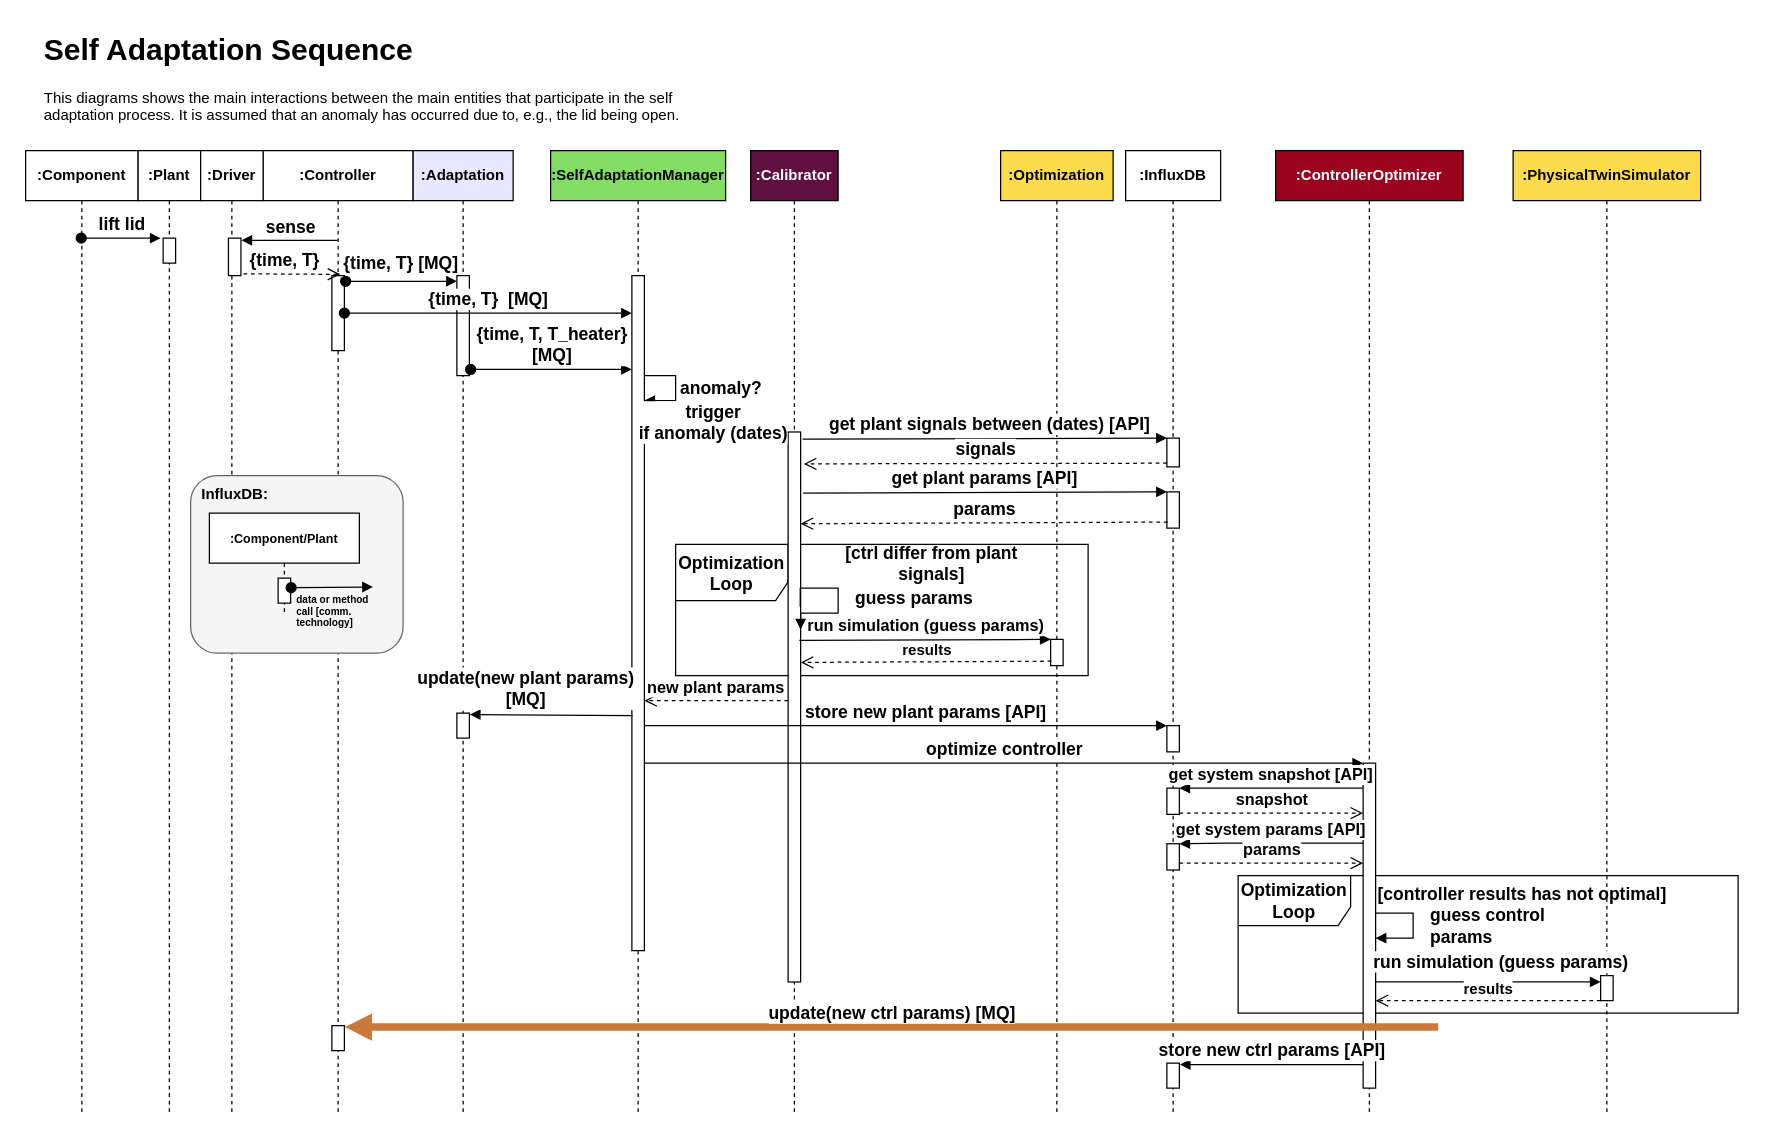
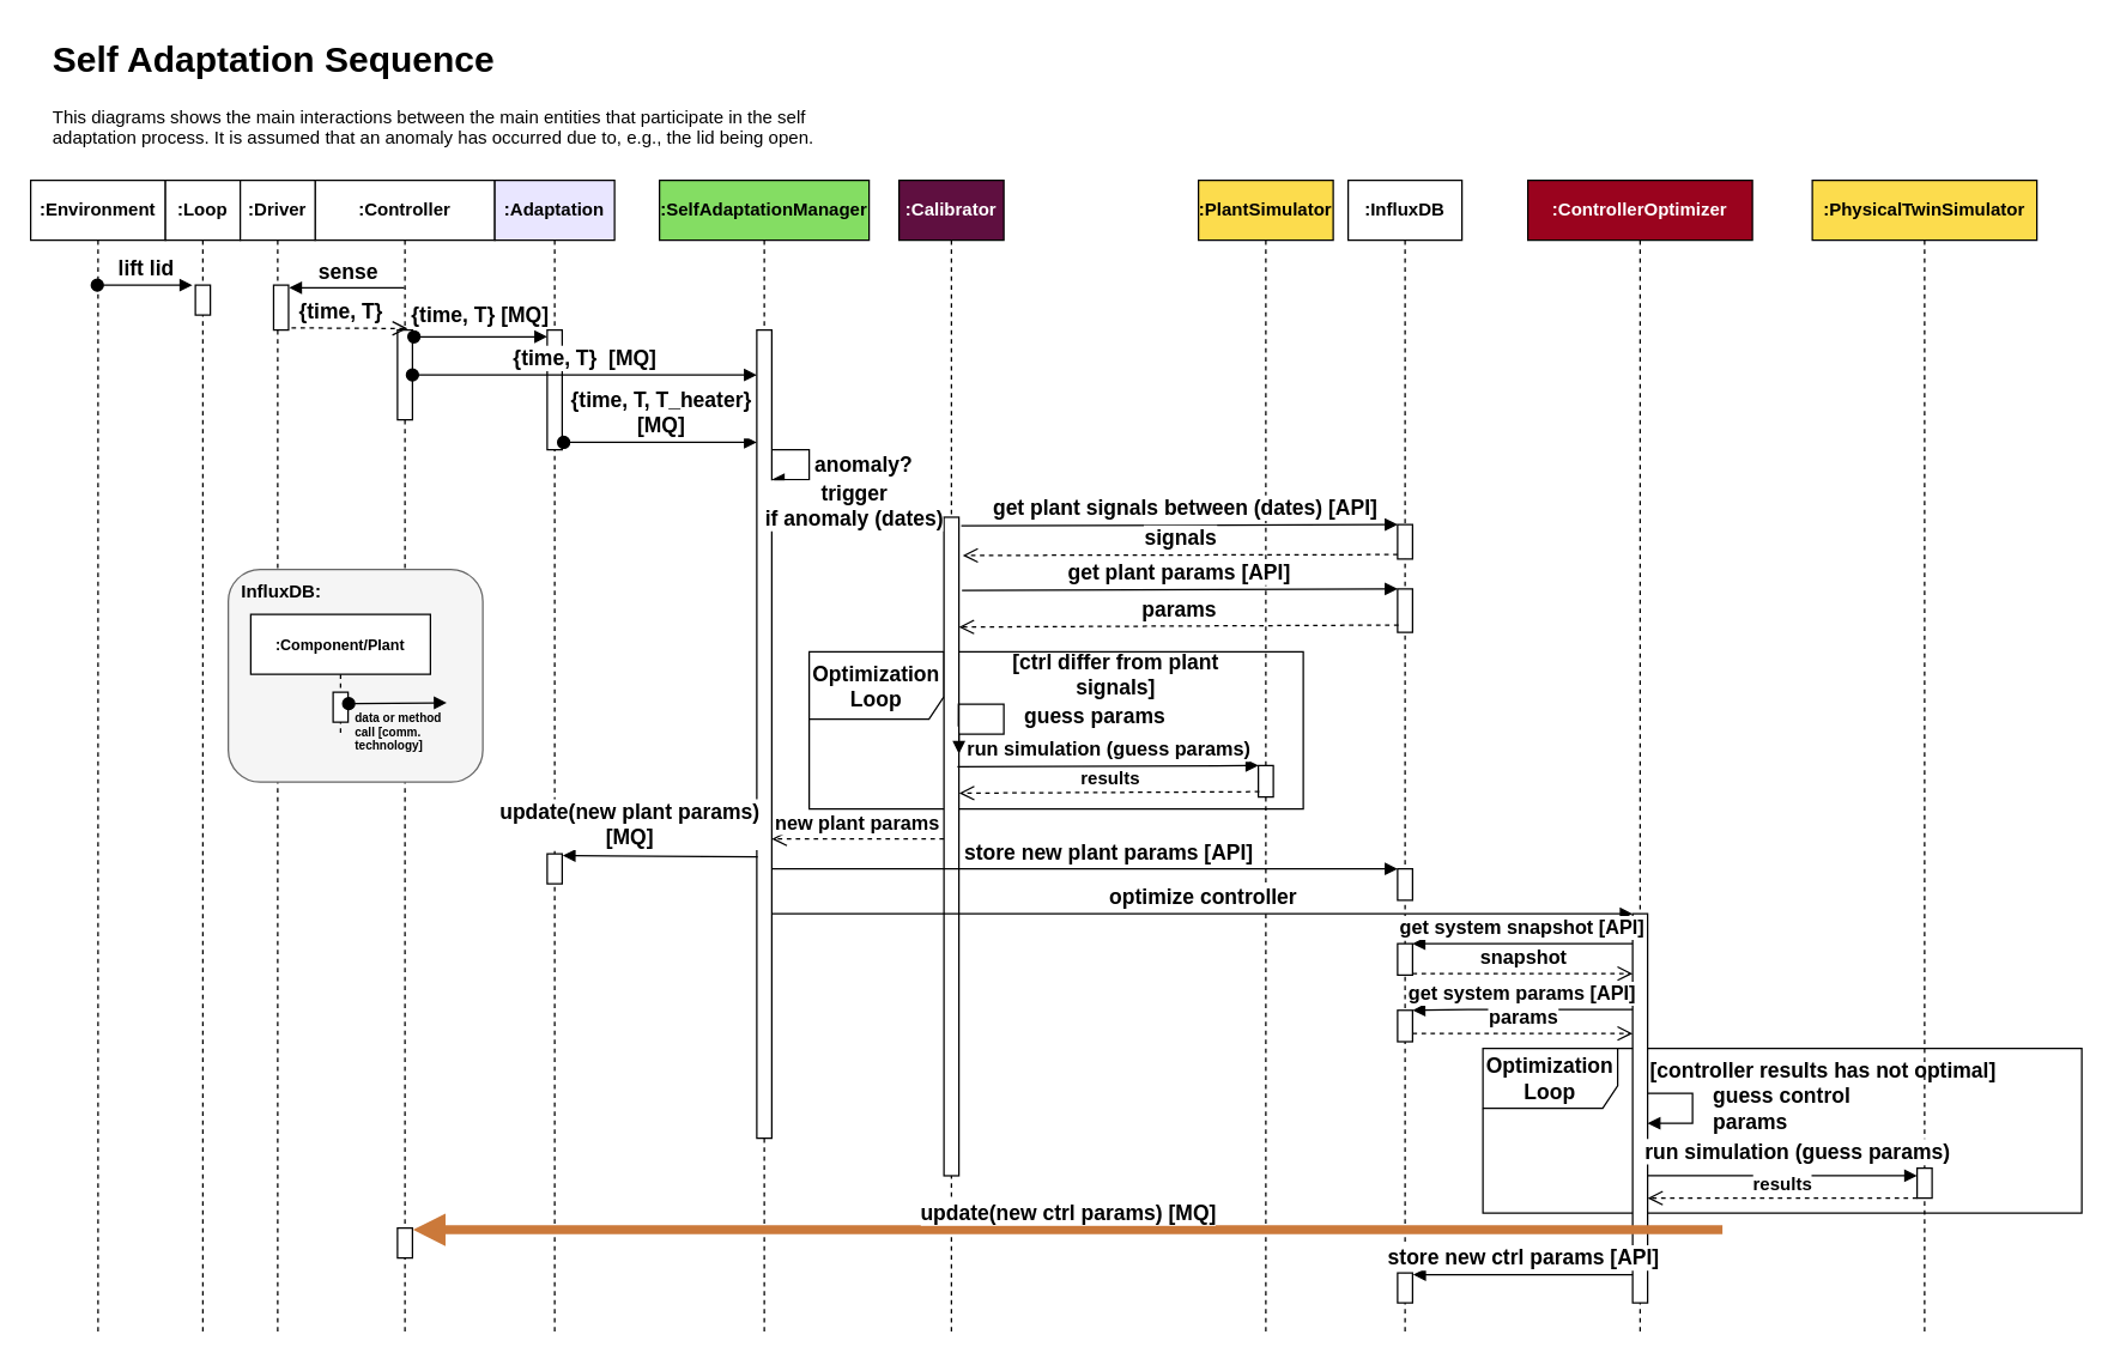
- <mxCell id="7" value=":Component" style="shape=umlLifeline;perimeter=lifelinePerimeter;whiteSpace=wrap;html=1;container=1;collapsible=0;recursiveResize=0;outlineConnect=0;fontStyle=1" parent="1" vertex="1"><mxGeometry x="20" y="120" width="90" height="770" as="geometry" /></mxCell>
+ <mxCell id="7" value=":Environment" style="shape=umlLifeline;perimeter=lifelinePerimeter;whiteSpace=wrap;html=1;container=1;collapsible=0;recursiveResize=0;outlineConnect=0;fontStyle=1" parent="1" vertex="1"><mxGeometry x="20" y="120" width="90" height="770" as="geometry" /></mxCell>
- <mxCell id="31" value=":Plant" style="shape=umlLifeline;perimeter=lifelinePerimeter;whiteSpace=wrap;html=1;container=1;collapsible=0;recursiveResize=0;outlineConnect=0;fontStyle=1" parent="1" vertex="1"><mxGeometry x="110" y="120" width="50" height="770" as="geometry" /></mxCell>
+ <mxCell id="31" value=":Loop" style="shape=umlLifeline;perimeter=lifelinePerimeter;whiteSpace=wrap;html=1;container=1;collapsible=0;recursiveResize=0;outlineConnect=0;fontStyle=1" parent="1" vertex="1"><mxGeometry x="110" y="120" width="50" height="770" as="geometry" /></mxCell>
- <mxCell id="21" value=":Optimization" style="shape=umlLifeline;perimeter=lifelinePerimeter;whiteSpace=wrap;html=1;container=1;collapsible=0;recursiveResize=0;outlineConnect=0;fillColor=#FCDC4D;fontStyle=1" parent="1" vertex="1"><mxGeometry x="800" y="120" width="90" height="770" as="geometry" /></mxCell>
+ <mxCell id="21" value=":PlantSimulator" style="shape=umlLifeline;perimeter=lifelinePerimeter;whiteSpace=wrap;html=1;container=1;collapsible=0;recursiveResize=0;outlineConnect=0;fillColor=#FCDC4D;fontStyle=1" parent="1" vertex="1"><mxGeometry x="800" y="120" width="90" height="770" as="geometry" /></mxCell>
